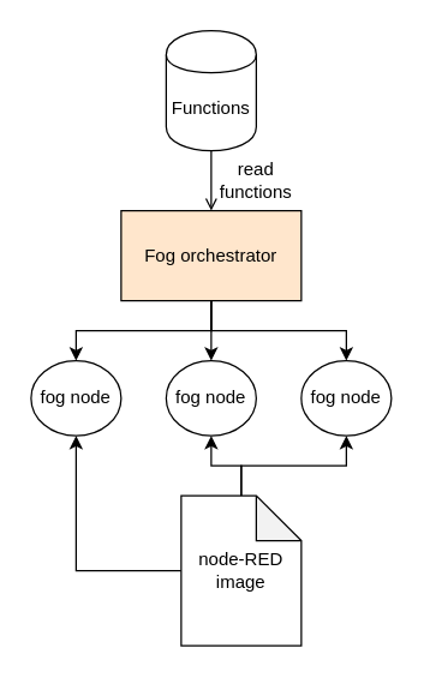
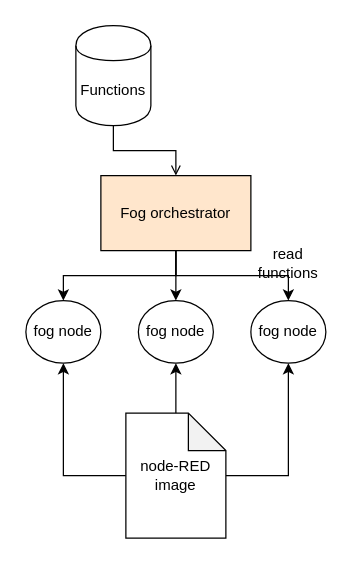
- <mxCell id="3" value="Functions" style="shape=cylinder;whiteSpace=wrap;html=1;boundedLbl=1;backgroundOutline=1;" parent="1" vertex="1"><mxGeometry x="110" y="20" width="60" height="80" as="geometry" /></mxCell>
+ <mxCell id="3" value="Functions" style="shape=cylinder;whiteSpace=wrap;html=1;boundedLbl=1;backgroundOutline=1;" parent="1" vertex="1"><mxGeometry x="60" y="20" width="60" height="80" as="geometry" /></mxCell>
- <mxCell id="8" value="read functions" style="text;html=1;strokeColor=none;fillColor=none;align=center;verticalAlign=middle;whiteSpace=wrap;rounded=0;" parent="1" vertex="1"><mxGeometry x="150" y="110" width="40" height="20" as="geometry" /></mxCell>
+ <mxCell id="8" value="read functions" style="text;html=1;strokeColor=none;fillColor=none;align=center;verticalAlign=middle;whiteSpace=wrap;rounded=0;" parent="1" vertex="1"><mxGeometry x="210" y="200" width="40" height="20" as="geometry" /></mxCell>
- <mxCell id="15" value="node-RED image" style="shape=note;whiteSpace=wrap;html=1;backgroundOutline=1;darkOpacity=0.05;" parent="1" vertex="1"><mxGeometry x="120" y="330" width="80" height="100" as="geometry" /></mxCell>
+ <mxCell id="15" value="node-RED image" style="shape=note;whiteSpace=wrap;html=1;backgroundOutline=1;darkOpacity=0.05;" parent="1" vertex="1"><mxGeometry x="100" y="330" width="80" height="100" as="geometry" /></mxCell>
